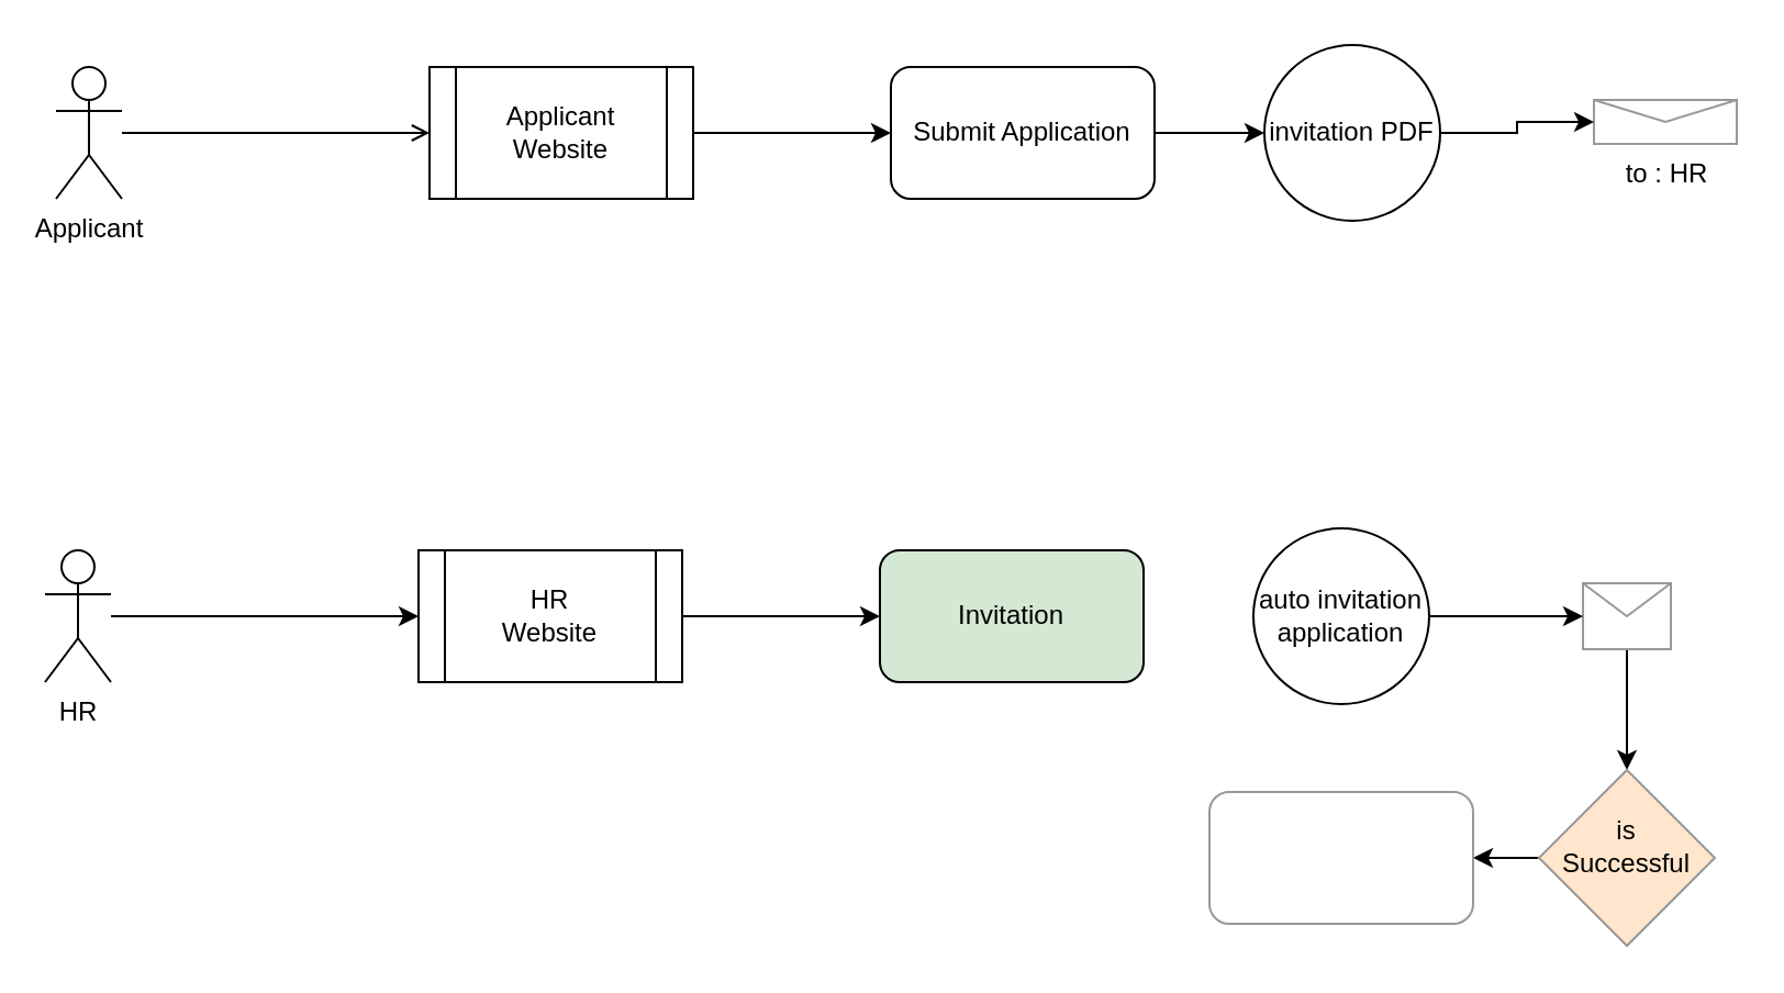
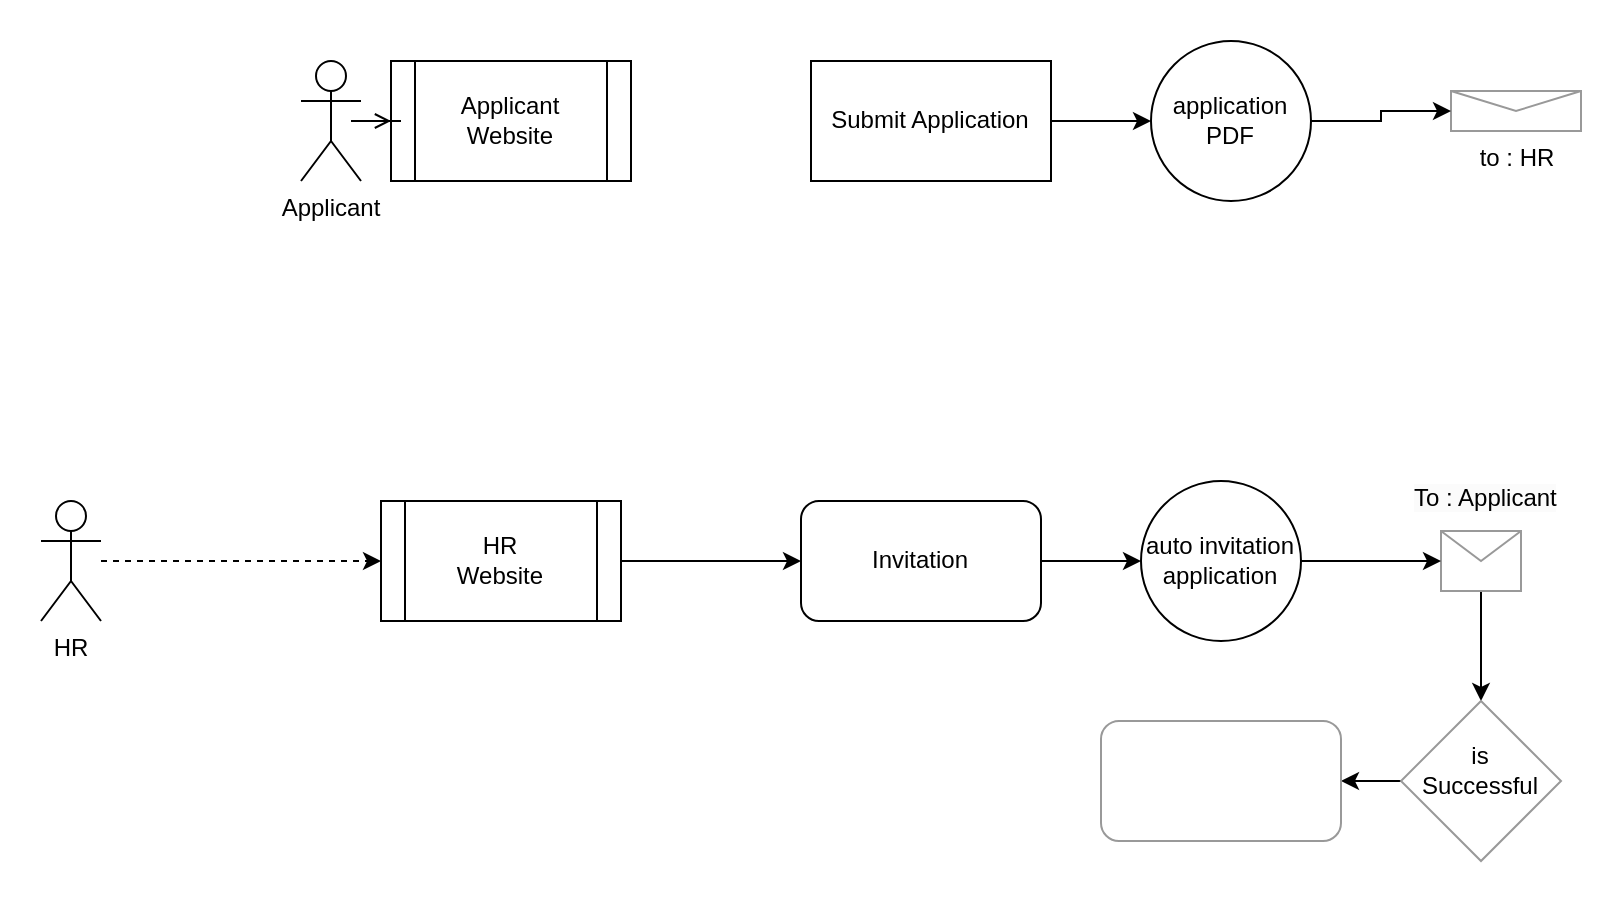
- <mxCell id="7" value="Applicant" style="shape=umlActor;verticalLabelPosition=bottom;verticalAlign=top;html=1;outlineConnect=0;" vertex="1" parent="1"><mxGeometry x="25" y="30" width="30" height="60" as="geometry" /></mxCell>
+ <mxCell id="7" value="Applicant" style="shape=umlActor;verticalLabelPosition=bottom;verticalAlign=top;html=1;outlineConnect=0;" vertex="1" parent="1"><mxGeometry x="150" y="30" width="30" height="60" as="geometry" /></mxCell>
- <mxCell id="2" style="edgeStyle=orthogonalEdgeStyle;rounded=0;orthogonalLoop=1;jettySize=auto;html=1;entryX=0;entryY=0.5;entryDx=0;entryDy=0;" edge="1" parent="1" source="3" target="5"><mxGeometry relative="1" as="geometry" /></mxCell>
- <mxCell id="5" value="Submit Application" style="rounded=1;whiteSpace=wrap;html=1;" vertex="1" parent="1"><mxGeometry x="405" y="30" width="120" height="60" as="geometry" /></mxCell>
+ <mxCell id="5" value="Submit Application" style="whiteSpace=wrap;html=1;rounded=0;" vertex="1" parent="1"><mxGeometry x="405" y="30" width="120" height="60" as="geometry" /></mxCell>
- <mxCell id="10" value="invitation PDF" style="ellipse;whiteSpace=wrap;html=1;aspect=fixed;" vertex="1" parent="1"><mxGeometry x="575" y="20" width="80" height="80" as="geometry" /></mxCell>
+ <mxCell id="10" value="application PDF" style="ellipse;whiteSpace=wrap;html=1;aspect=fixed;" vertex="1" parent="1"><mxGeometry x="575" y="20" width="80" height="80" as="geometry" /></mxCell>
+ <mxCell id="24" value="&lt;span style=&quot;color: rgb(0, 0, 0); font-family: Helvetica; font-size: 12px; font-style: normal; font-variant-ligatures: normal; font-variant-caps: normal; font-weight: 400; letter-spacing: normal; orphans: 2; text-align: center; text-indent: 0px; text-transform: none; widows: 2; word-spacing: 0px; -webkit-text-stroke-width: 0px; background-color: rgb(251, 251, 251); text-decoration-thickness: initial; text-decoration-style: initial; text-decoration-color: initial; float: none; display: inline !important;&quot;&gt;To : Applicant&lt;/span&gt;" style="text;whiteSpace=wrap;html=1;" vertex="1" parent="1"><mxGeometry x="705" y="235" width="80" height="30" as="geometry" /></mxCell>
- <mxCell id="15" style="edgeStyle=orthogonalEdgeStyle;rounded=0;orthogonalLoop=1;jettySize=auto;html=1;entryX=0;entryY=0.5;entryDx=0;entryDy=0;" edge="1" parent="1" source="16" target="12"><mxGeometry relative="1" as="geometry" /></mxCell>
+ <mxCell id="15" style="edgeStyle=orthogonalEdgeStyle;rounded=0;orthogonalLoop=1;jettySize=auto;html=1;entryX=0;entryY=0.5;entryDx=0;entryDy=0;dashed=1;" edge="1" parent="1" source="16" target="12"><mxGeometry relative="1" as="geometry" /></mxCell>
- <mxCell id="14" value="Invitation" style="rounded=1;whiteSpace=wrap;html=1;fillColor=#d5e8d4;" vertex="1" parent="1"><mxGeometry x="400" y="250" width="120" height="60" as="geometry" /></mxCell>
+ <mxCell id="14" value="Invitation" style="rounded=1;whiteSpace=wrap;html=1;" vertex="1" parent="1"><mxGeometry x="400" y="250" width="120" height="60" as="geometry" /></mxCell>
+ <mxCell id="13" value="" style="edgeStyle=orthogonalEdgeStyle;rounded=0;orthogonalLoop=1;jettySize=auto;html=1;" edge="1" parent="1" source="14" target="20"><mxGeometry relative="1" as="geometry" /></mxCell>
- <mxCell id="22" value="&lt;br&gt;is&lt;br&gt;Successful" style="rhombus;whiteSpace=wrap;html=1;verticalAlign=top;strokeColor=#999999;shadow=0;dashed=0;strokeWidth=1;fillColor=#ffe6cc;" vertex="1" parent="1"><mxGeometry x="700" y="350" width="80" height="80" as="geometry" /></mxCell>
+ <mxCell id="22" value="&lt;br&gt;is&lt;br&gt;Successful" style="rhombus;whiteSpace=wrap;html=1;verticalAlign=top;strokeColor=#999999;shadow=0;dashed=0;strokeWidth=1;" vertex="1" parent="1"><mxGeometry x="700" y="350" width="80" height="80" as="geometry" /></mxCell>
